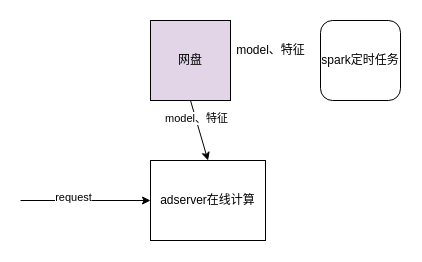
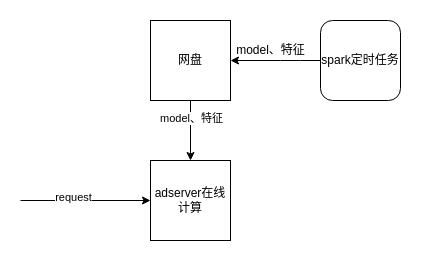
- <mxCell id="4" value="网盘" style="whiteSpace=wrap;html=1;aspect=fixed;fillColor=#e1d5e7;" vertex="1" parent="1"><mxGeometry x="150" y="20" width="80" height="80" as="geometry" /></mxCell>
+ <mxCell id="4" value="网盘" style="whiteSpace=wrap;html=1;aspect=fixed;" vertex="1" parent="1"><mxGeometry x="150" y="20" width="80" height="80" as="geometry" /></mxCell>
+ <mxCell id="5" value="" style="endArrow=classic;html=1;exitX=0;exitY=0.5;exitDx=0;exitDy=0;" edge="1" parent="1" source="3" target="4"><mxGeometry width="50" height="50" relative="1" as="geometry"><mxPoint x="239" y="70" as="sourcePoint" /><mxPoint x="289" y="20" as="targetPoint" /><Array as="points"><mxPoint x="290" y="60" /></Array></mxGeometry></mxCell>
- <mxCell id="2" value="adserver在线计算" style="whiteSpace=wrap;html=1;aspect=fixed;" vertex="1" parent="1"><mxGeometry x="150" y="160" width="115" height="80" as="geometry" /></mxCell>
+ <mxCell id="2" value="adserver在线计算" style="whiteSpace=wrap;html=1;aspect=fixed;" vertex="1" parent="1"><mxGeometry x="150" y="160" width="80" height="80" as="geometry" /></mxCell>
